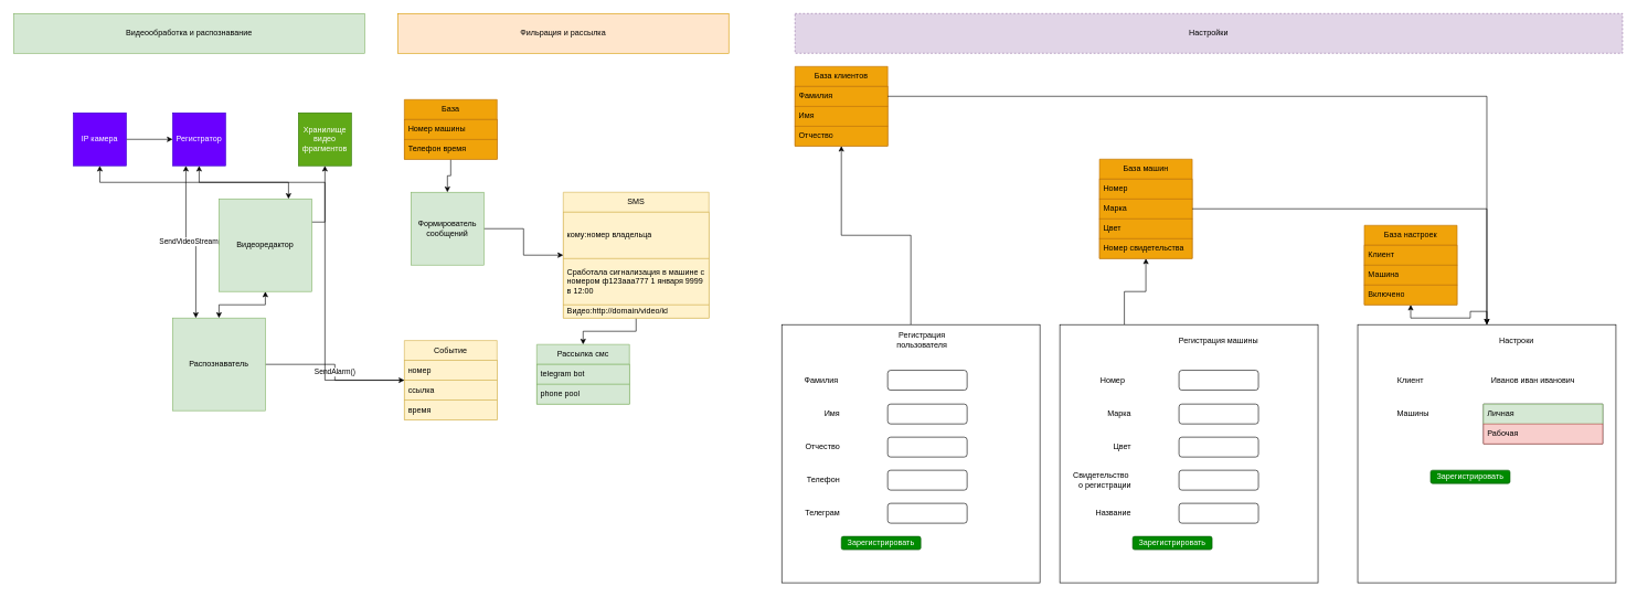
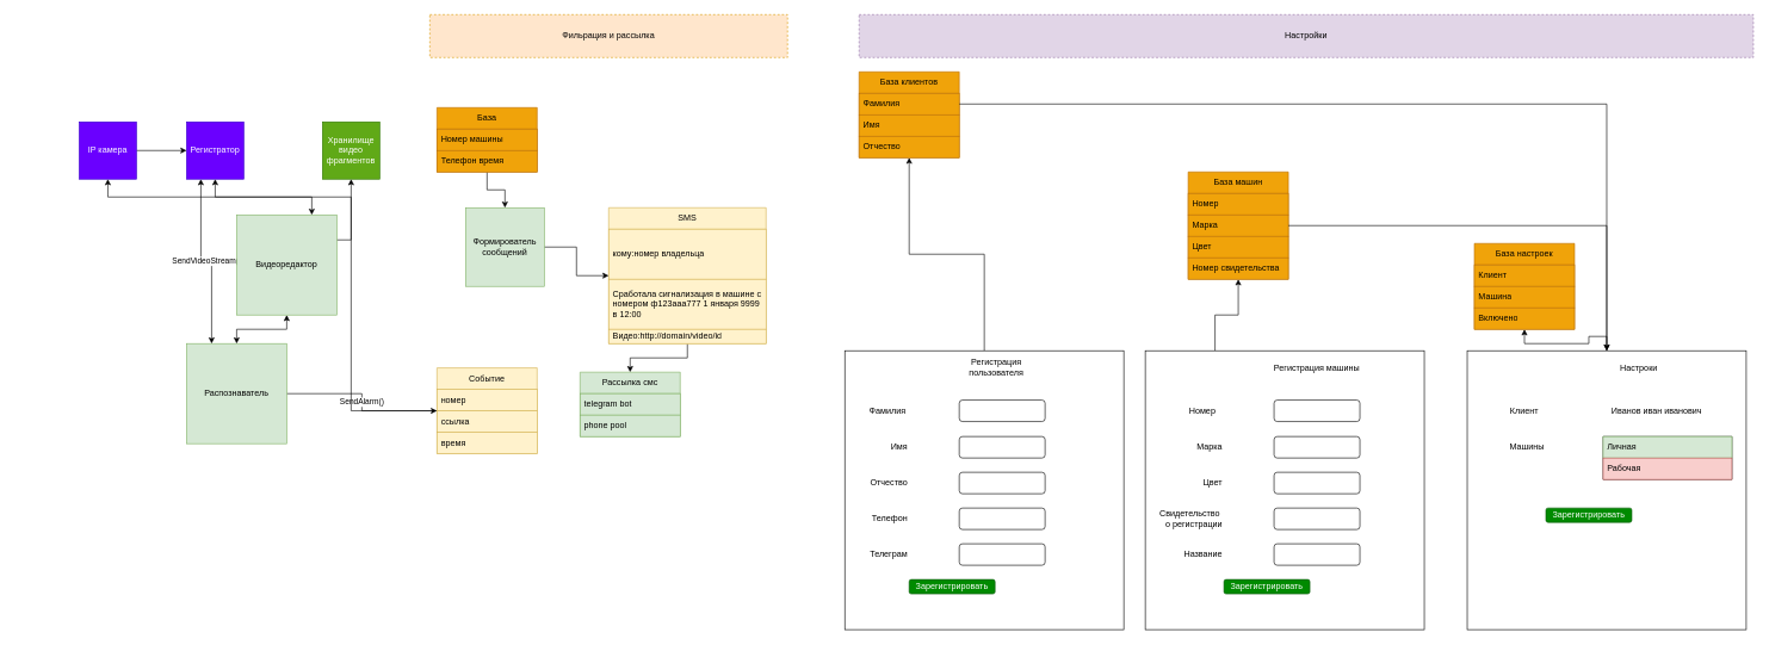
- <mxCell id="32" value="Видеообработка и распознавание" style="rounded=0;whiteSpace=wrap;html=1;fillColor=#d5e8d4;strokeColor=#82b366;" parent="1" vertex="1"><mxGeometry x="20" y="20" width="530" height="60" as="geometry" /></mxCell>
- <mxCell id="33" value="Фильрация и рассылка" style="rounded=0;whiteSpace=wrap;html=1;fillColor=#ffe6cc;strokeColor=#d79b00;" parent="1" vertex="1"><mxGeometry x="600" y="20" width="500" height="60" as="geometry" /></mxCell>
+ <mxCell id="33" value="Фильрация и рассылка" style="rounded=0;whiteSpace=wrap;html=1;fillColor=#ffe6cc;strokeColor=#d79b00;dashed=1;" parent="1" vertex="1"><mxGeometry x="600" y="20" width="500" height="60" as="geometry" /></mxCell>
- <mxCell id="27" value="Формирователь сообщений" style="whiteSpace=wrap;html=1;aspect=fixed;fillColor=#d5e8d4;strokeColor=#82b366;" parent="1" vertex="1"><mxGeometry x="620" y="290" width="110" height="110" as="geometry" /></mxCell>
+ <mxCell id="27" value="Формирователь сообщений" style="whiteSpace=wrap;html=1;aspect=fixed;fillColor=#d5e8d4;strokeColor=#82b366;" parent="1" vertex="1"><mxGeometry x="650" y="290" width="110" height="110" as="geometry" /></mxCell>
